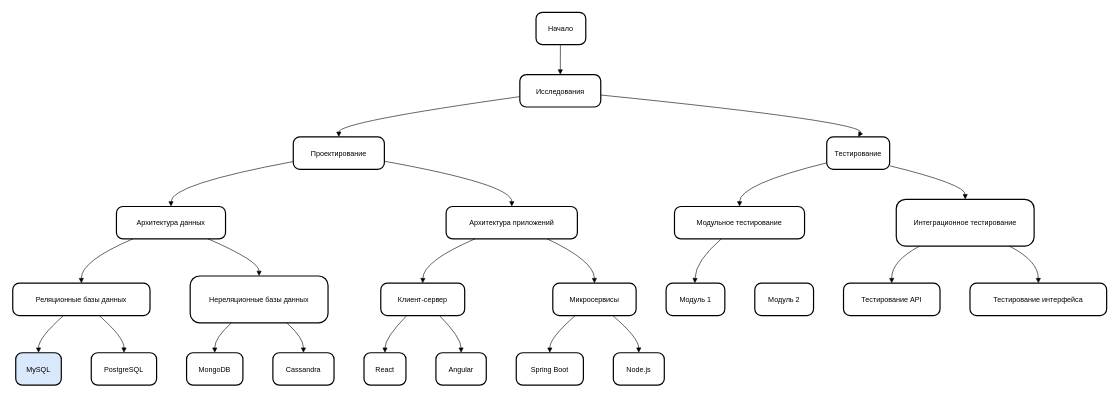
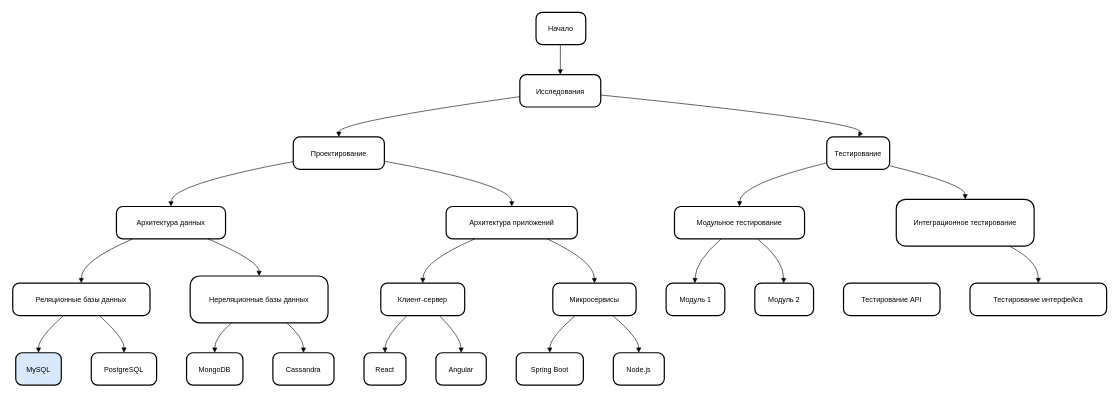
+ <mxCell id="38" value="" style="curved=1;startArrow=none;endArrow=block;exitX=0.64;exitY=1;entryX=0.49;entryY=0;" edge="1" parent="1" source="8" target="15"><mxGeometry relative="1" as="geometry"><Array as="points"><mxPoint x="1307" y="435" /></Array></mxGeometry></mxCell>
- <mxCell id="39" value="" style="curved=1;startArrow=none;endArrow=block;exitX=0.17;exitY=1;entryX=0.5;entryY=0;" edge="1" parent="1" source="9" target="16"><mxGeometry relative="1" as="geometry"><Array as="points"><mxPoint x="1486" y="435" /></Array></mxGeometry></mxCell>
